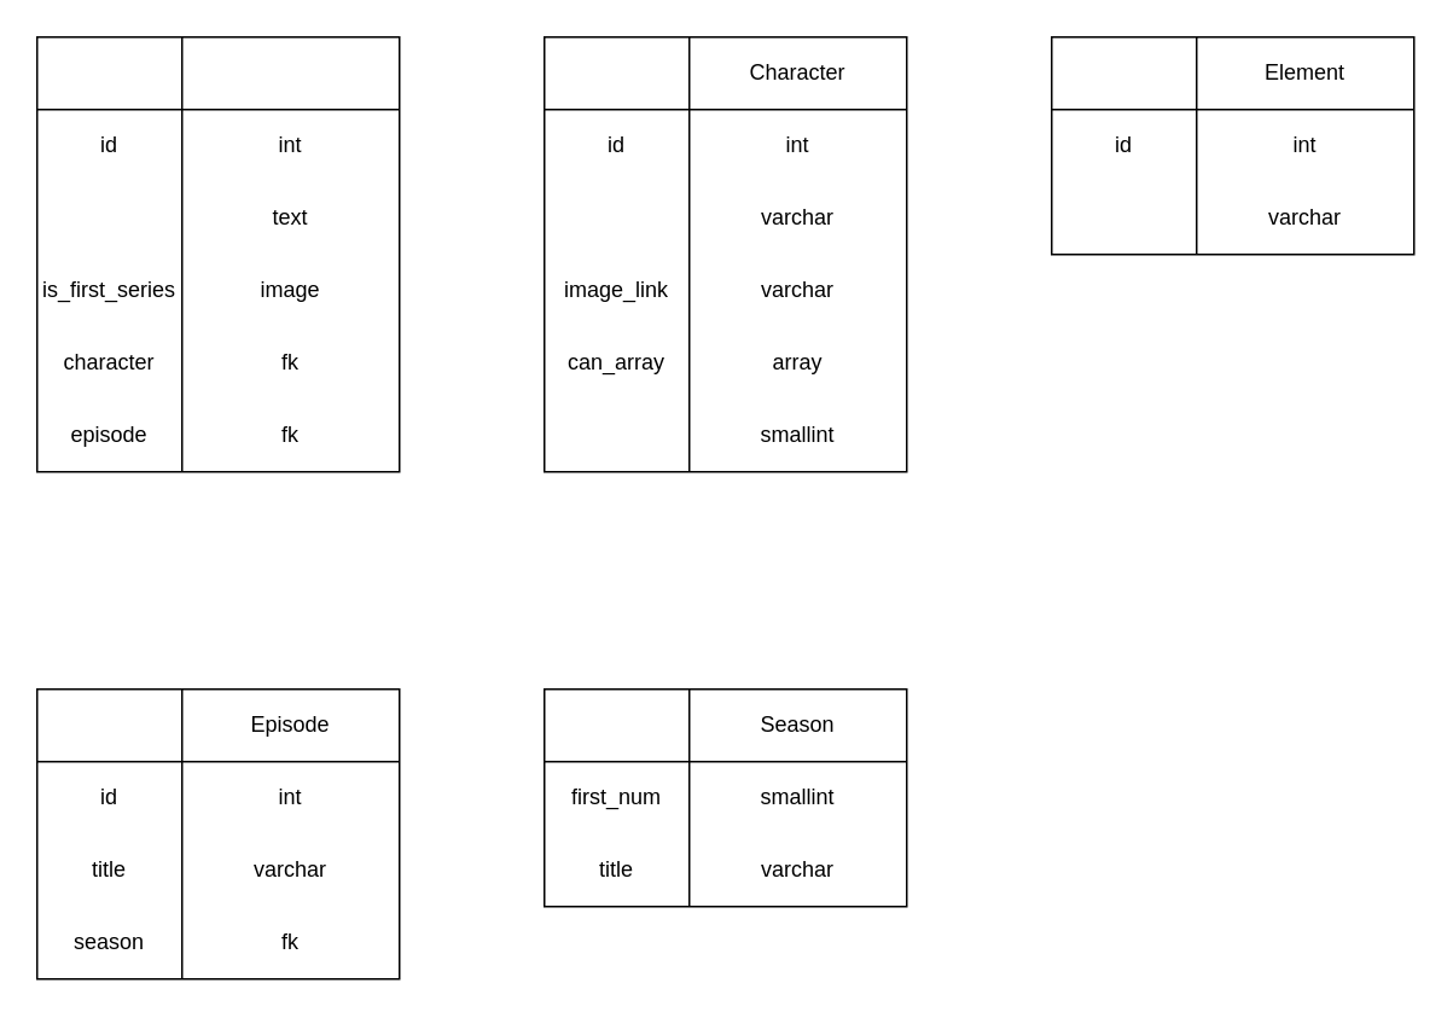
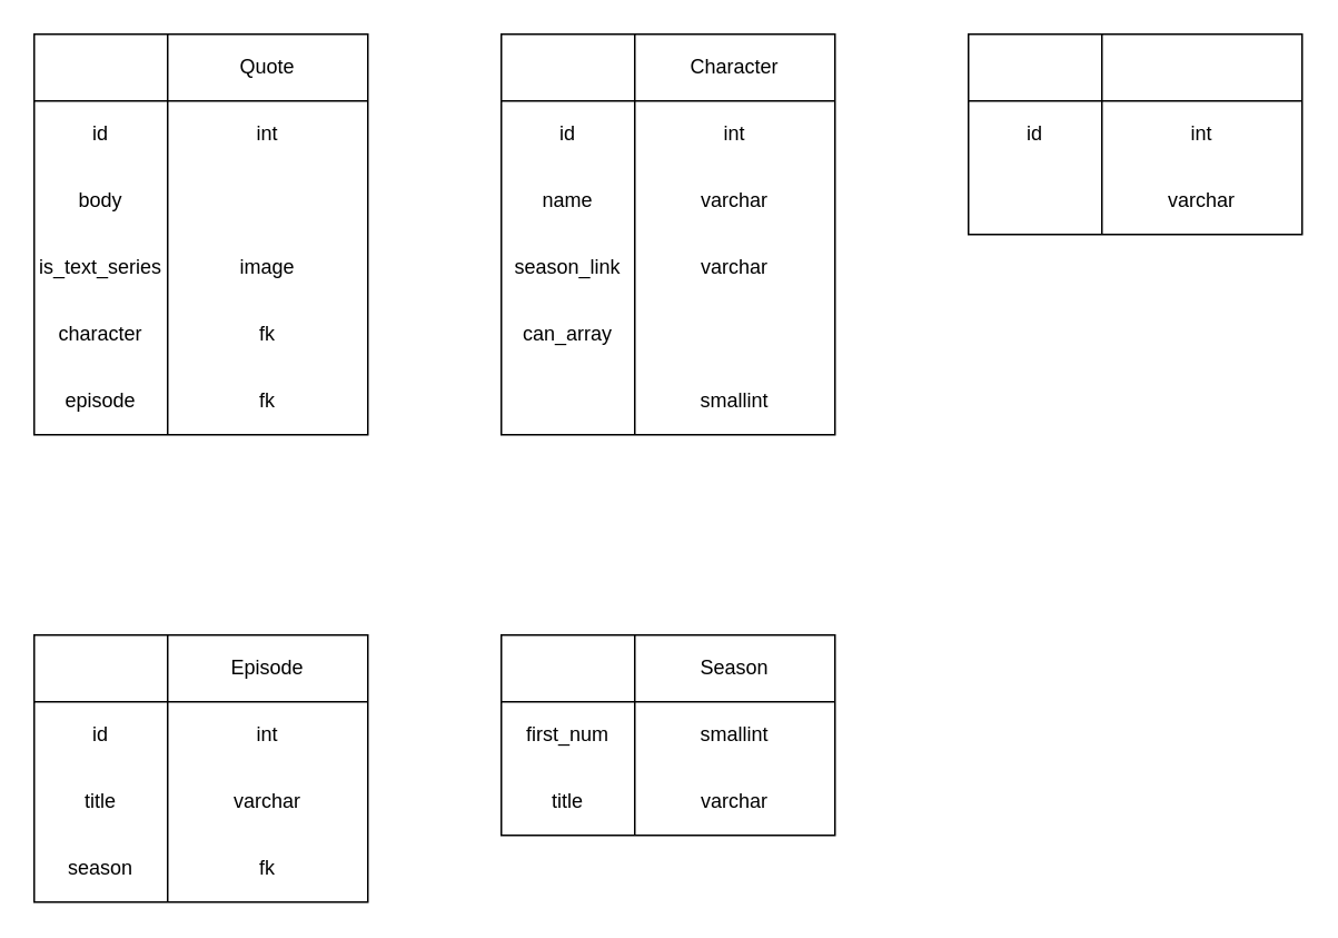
+ <mxCell id="3" value="Quote" style="text;html=1;strokeColor=none;fillColor=none;align=center;verticalAlign=middle;whiteSpace=wrap;rounded=0;" vertex="1" parent="1"><mxGeometry x="100" y="20" width="120" height="40" as="geometry" /></mxCell>
- <mxCell id="26" value="Element" style="text;html=1;strokeColor=none;fillColor=none;align=center;verticalAlign=middle;whiteSpace=wrap;rounded=0;" vertex="1" parent="1"><mxGeometry x="660" y="20" width="120" height="40" as="geometry" /></mxCell>
+ <mxCell id="6" value="body" style="text;html=1;strokeColor=none;fillColor=none;align=center;verticalAlign=middle;whiteSpace=wrap;rounded=0;" vertex="1" parent="1"><mxGeometry x="20" y="100" width="80" height="40" as="geometry" /></mxCell>
- <mxCell id="7" value="text" style="text;html=1;strokeColor=none;fillColor=none;align=center;verticalAlign=middle;whiteSpace=wrap;rounded=0;" vertex="1" parent="1"><mxGeometry x="100" y="100" width="120" height="40" as="geometry" /></mxCell>
+ <mxCell id="16" value="name" style="text;html=1;strokeColor=none;fillColor=none;align=center;verticalAlign=middle;whiteSpace=wrap;rounded=0;" vertex="1" parent="1"><mxGeometry x="300" y="100" width="80" height="40" as="geometry" /></mxCell>
- <mxCell id="10" value="is_first_series" style="text;html=1;strokeColor=none;fillColor=none;align=center;verticalAlign=middle;whiteSpace=wrap;rounded=0;" vertex="1" parent="1"><mxGeometry x="20" y="140" width="80" height="40" as="geometry" /></mxCell>
+ <mxCell id="10" value="is_text_series" style="text;html=1;strokeColor=none;fillColor=none;align=center;verticalAlign=middle;whiteSpace=wrap;rounded=0;" vertex="1" parent="1"><mxGeometry x="20" y="140" width="80" height="40" as="geometry" /></mxCell>
- <mxCell id="21" value="image_link" style="text;html=1;strokeColor=none;fillColor=none;align=center;verticalAlign=middle;whiteSpace=wrap;rounded=0;" vertex="1" parent="1"><mxGeometry x="300" y="140" width="80" height="40" as="geometry" /></mxCell>
+ <mxCell id="21" value="season_link" style="text;html=1;strokeColor=none;fillColor=none;align=center;verticalAlign=middle;whiteSpace=wrap;rounded=0;" vertex="1" parent="1"><mxGeometry x="300" y="140" width="80" height="40" as="geometry" /></mxCell>
- <mxCell id="19" value="array" style="text;html=1;strokeColor=none;fillColor=none;align=center;verticalAlign=middle;whiteSpace=wrap;rounded=0;" vertex="1" parent="1"><mxGeometry x="380" y="180" width="120" height="40" as="geometry" /></mxCell>
